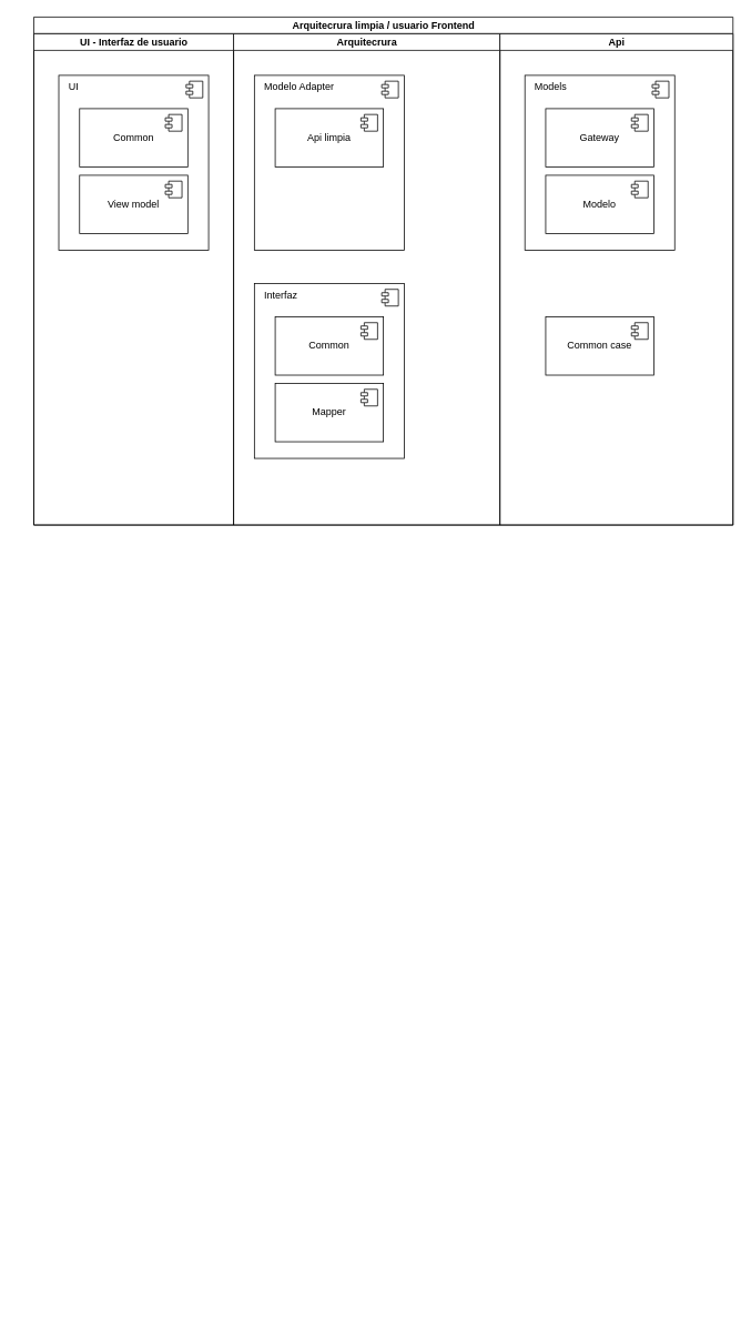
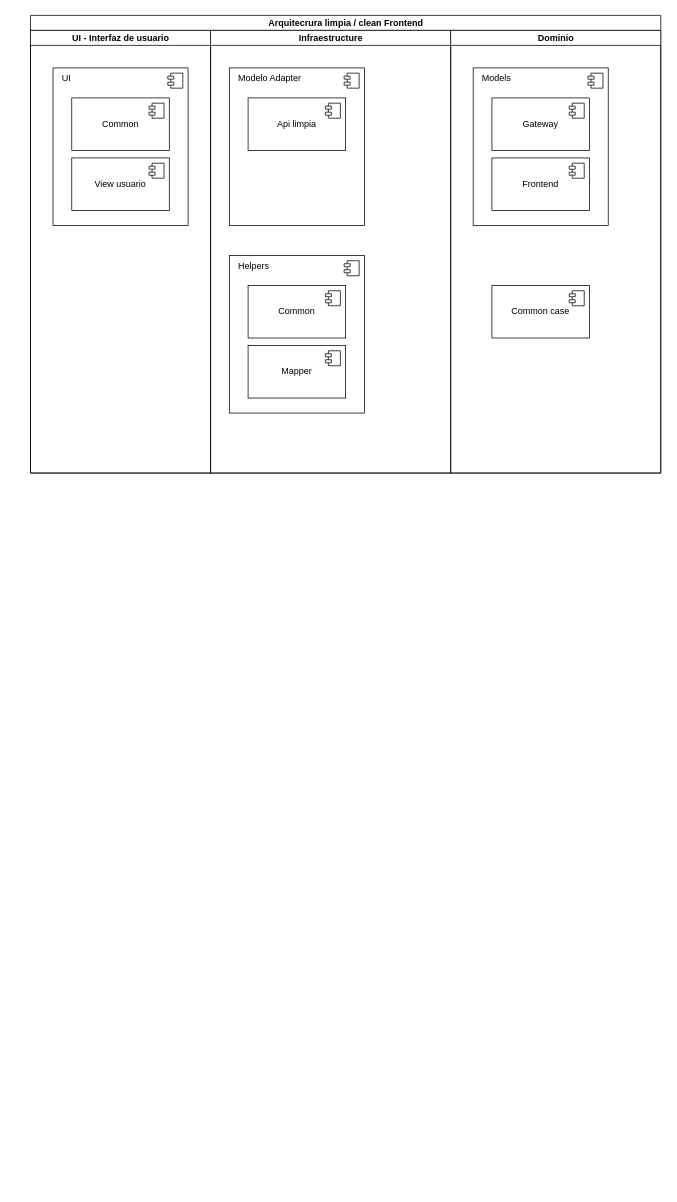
- <mxCell id="2" value="Arquitecrura limpia / usuario Frontend" style="swimlane;childLayout=stackLayout;resizeParent=1;resizeParentMax=0;startSize=20;html=1;" parent="1" vertex="1"><mxGeometry x="40" y="20" width="840" height="610" as="geometry" /></mxCell>
+ <mxCell id="2" value="Arquitecrura limpia / clean Frontend" style="swimlane;childLayout=stackLayout;resizeParent=1;resizeParentMax=0;startSize=20;html=1;" parent="1" vertex="1"><mxGeometry x="40" y="20" width="840" height="610" as="geometry" /></mxCell>
- <mxCell id="10" value="Arquitecrura" style="swimlane;startSize=20;html=1;" parent="2" vertex="1"><mxGeometry x="240" y="20" width="320" height="590" as="geometry" /></mxCell>
+ <mxCell id="10" value="Infraestructure" style="swimlane;startSize=20;html=1;" parent="2" vertex="1"><mxGeometry x="240" y="20" width="320" height="590" as="geometry" /></mxCell>
- <mxCell id="21" value="Api" style="swimlane;startSize=20;html=1;" parent="2" vertex="1"><mxGeometry x="560" y="20" width="280" height="590" as="geometry" /></mxCell>
+ <mxCell id="21" value="Dominio" style="swimlane;startSize=20;html=1;" parent="2" vertex="1"><mxGeometry x="560" y="20" width="280" height="590" as="geometry" /></mxCell>
- <mxCell id="6" value="View model" style="html=1;dropTarget=0;whiteSpace=wrap;" parent="3" vertex="1"><mxGeometry x="55" y="170" width="130" height="70" as="geometry" /></mxCell>
+ <mxCell id="6" value="View usuario" style="html=1;dropTarget=0;whiteSpace=wrap;" parent="3" vertex="1"><mxGeometry x="55" y="170" width="130" height="70" as="geometry" /></mxCell>
- <mxCell id="28" value="Modelo" style="html=1;dropTarget=0;whiteSpace=wrap;" parent="21" vertex="1"><mxGeometry x="55" y="170" width="130" height="70" as="geometry" /></mxCell>
+ <mxCell id="28" value="Frontend" style="html=1;dropTarget=0;whiteSpace=wrap;" parent="21" vertex="1"><mxGeometry x="55" y="170" width="130" height="70" as="geometry" /></mxCell>
- <mxCell id="15" value="Interfaz" style="html=1;dropTarget=0;whiteSpace=wrap;verticalAlign=top;align=left;spacingLeft=10;" parent="10" vertex="1"><mxGeometry x="25" y="300" width="180" height="210" as="geometry" /></mxCell>
+ <mxCell id="15" value="Helpers" style="html=1;dropTarget=0;whiteSpace=wrap;verticalAlign=top;align=left;spacingLeft=10;" parent="10" vertex="1"><mxGeometry x="25" y="300" width="180" height="210" as="geometry" /></mxCell>
